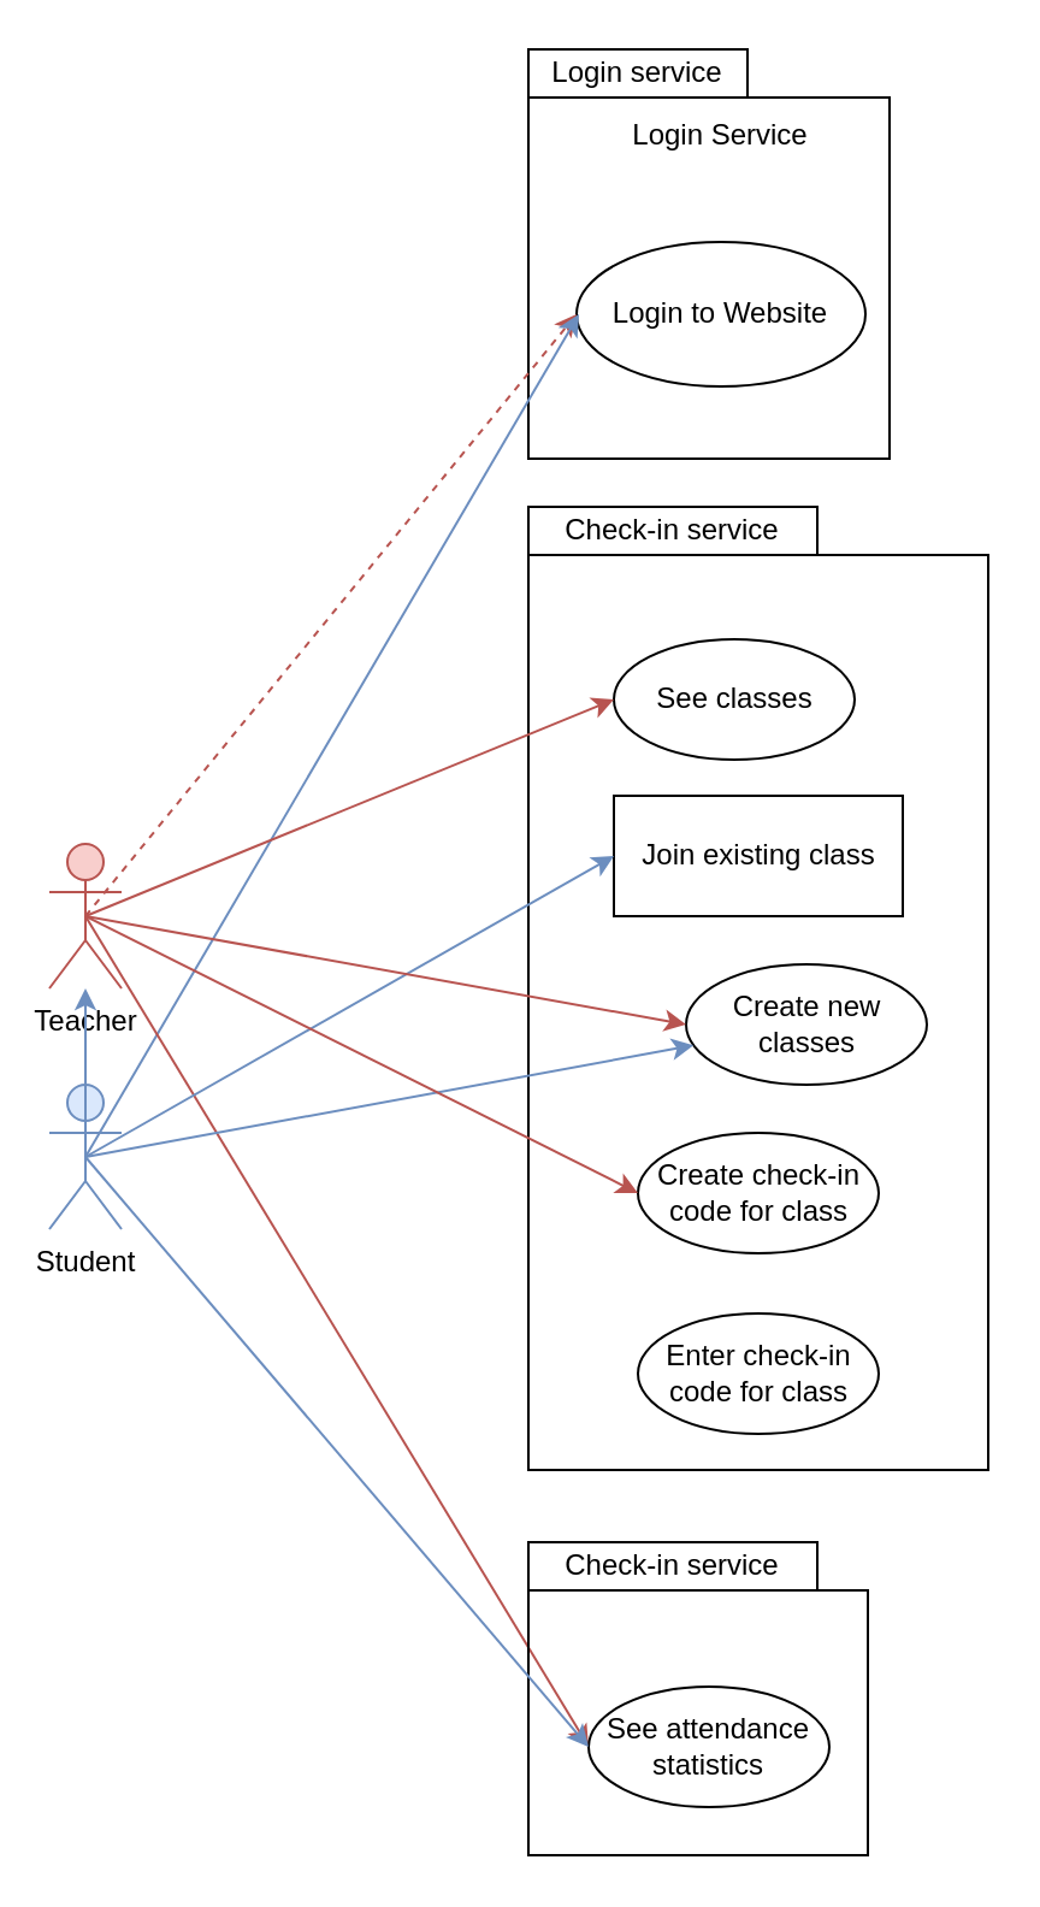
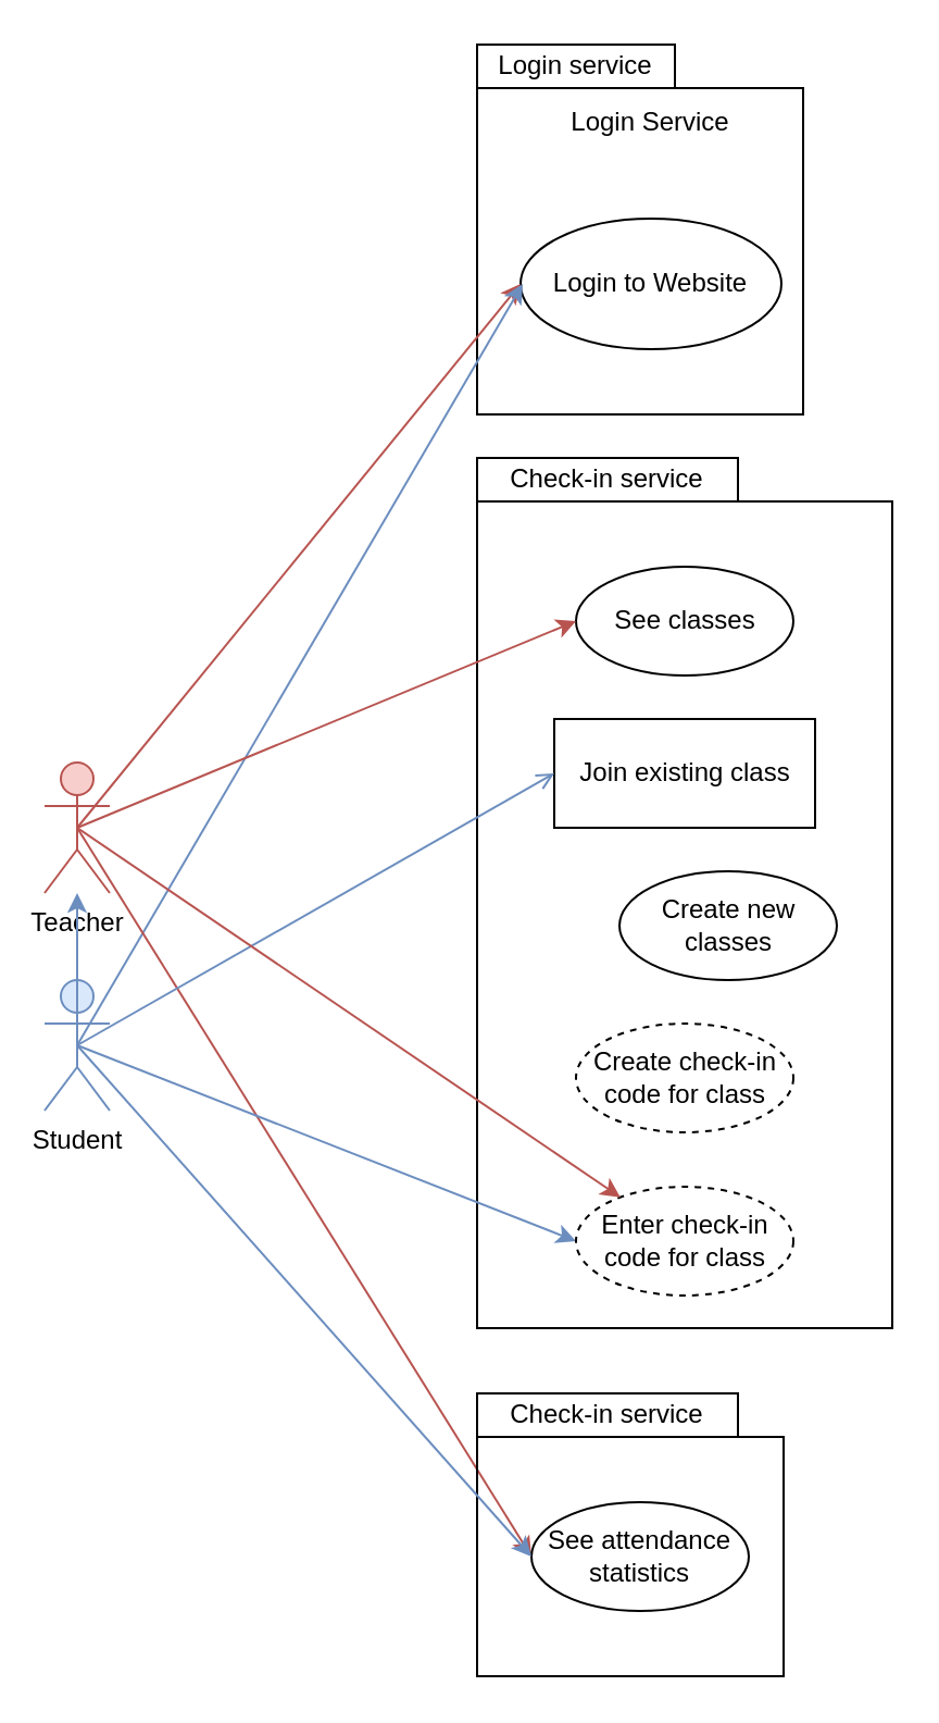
- <mxCell id="13" value="" style="endArrow=classic;html=1;exitX=0.5;exitY=0.5;exitDx=0;exitDy=0;exitPerimeter=0;entryX=0;entryY=0.5;entryDx=0;entryDy=0;fillColor=#f8cecc;strokeColor=#b85450;dashed=1;" edge="1" parent="1" source="2" target="5"><mxGeometry width="50" height="50" relative="1" as="geometry"><mxPoint x="70" y="350" as="sourcePoint" /><mxPoint x="120" y="300" as="targetPoint" /></mxGeometry></mxCell>
+ <mxCell id="13" value="" style="endArrow=classic;html=1;exitX=0.5;exitY=0.5;exitDx=0;exitDy=0;exitPerimeter=0;entryX=0;entryY=0.5;entryDx=0;entryDy=0;fillColor=#f8cecc;strokeColor=#b85450;" edge="1" parent="1" source="2" target="5"><mxGeometry width="50" height="50" relative="1" as="geometry"><mxPoint x="70" y="350" as="sourcePoint" /><mxPoint x="120" y="300" as="targetPoint" /></mxGeometry></mxCell>
- <mxCell id="8" value="See classes" style="ellipse;whiteSpace=wrap;html=1;fillColor=none;" vertex="1" parent="1"><mxGeometry x="254.5" y="265" width="100" height="50" as="geometry" /></mxCell>
+ <mxCell id="8" value="See classes" style="ellipse;whiteSpace=wrap;html=1;fillColor=none;" vertex="1" parent="1"><mxGeometry x="264.5" y="260" width="100" height="50" as="geometry" /></mxCell>
- <mxCell id="18" value="" style="endArrow=classic;html=1;exitX=0.5;exitY=0.5;exitDx=0;exitDy=0;exitPerimeter=0;fillColor=#dae8fc;strokeColor=#6c8ebf;entryX=0;entryY=0.5;entryDx=0;entryDy=0;" edge="1" parent="1" source="6" target="9"><mxGeometry width="50" height="50" relative="1" as="geometry"><mxPoint x="110" y="595" as="sourcePoint" /><mxPoint x="160" y="545" as="targetPoint" /></mxGeometry></mxCell>
+ <mxCell id="18" value="" style="endArrow=open;html=1;exitX=0.5;exitY=0.5;exitDx=0;exitDy=0;exitPerimeter=0;fillColor=#dae8fc;strokeColor=#6c8ebf;entryX=0;entryY=0.5;entryDx=0;entryDy=0;" edge="1" parent="1" source="6" target="9"><mxGeometry width="50" height="50" relative="1" as="geometry"><mxPoint x="110" y="595" as="sourcePoint" /><mxPoint x="160" y="545" as="targetPoint" /></mxGeometry></mxCell>
- <mxCell id="19" value="" style="endArrow=classic;html=1;fillColor=#f8cecc;strokeColor=#b85450;exitX=0.5;exitY=0.5;exitDx=0;exitDy=0;exitPerimeter=0;entryX=0;entryY=0.5;entryDx=0;entryDy=0;" edge="1" parent="1" source="2" target="12"><mxGeometry width="50" height="50" relative="1" as="geometry"><mxPoint x="60" y="180" as="sourcePoint" /><mxPoint x="110" y="130" as="targetPoint" /></mxGeometry></mxCell>
- <mxCell id="23" value="" style="endArrow=classic;html=1;entryX=0;entryY=0.5;entryDx=0;entryDy=0;fillColor=#f8cecc;strokeColor=#b85450;exitX=0.5;exitY=0.5;exitDx=0;exitDy=0;exitPerimeter=0;" edge="1" parent="1" source="2" target="21"><mxGeometry width="50" height="50" relative="1" as="geometry"><mxPoint x="160" y="670" as="sourcePoint" /><mxPoint x="140" y="640" as="targetPoint" /></mxGeometry></mxCell>
+ <mxCell id="23" value="" style="endArrow=classic;html=1;fillColor=#f8cecc;strokeColor=#b85450;exitX=0.5;exitY=0.5;exitDx=0;exitDy=0;exitPerimeter=0;" edge="1" parent="1" source="2" target="22"><mxGeometry width="50" height="50" relative="1" as="geometry"><mxPoint x="160" y="670" as="sourcePoint" /><mxPoint x="140" y="640" as="targetPoint" /></mxGeometry></mxCell>
- <mxCell id="20" value="" style="endArrow=classic;html=1;fillColor=#dae8fc;strokeColor=#6c8ebf;exitX=0.5;exitY=0.5;exitDx=0;exitDy=0;exitPerimeter=0;" edge="1" parent="1" source="6" target="12"><mxGeometry width="50" height="50" relative="1" as="geometry"><mxPoint x="80" y="680" as="sourcePoint" /><mxPoint x="130" y="630" as="targetPoint" /></mxGeometry></mxCell>
+ <mxCell id="20" value="" style="endArrow=classic;html=1;fillColor=#dae8fc;strokeColor=#6c8ebf;exitX=0.5;exitY=0.5;exitDx=0;exitDy=0;exitPerimeter=0;entryX=0;entryY=0.5;entryDx=0;entryDy=0;" edge="1" parent="1" source="6" target="22"><mxGeometry width="50" height="50" relative="1" as="geometry"><mxPoint x="80" y="680" as="sourcePoint" /><mxPoint x="130" y="630" as="targetPoint" /></mxGeometry></mxCell>
- <mxCell id="21" value="Create check-in code for class" style="ellipse;whiteSpace=wrap;html=1;fillColor=none;" vertex="1" parent="1"><mxGeometry x="264.5" y="470" width="100" height="50" as="geometry" /></mxCell>
+ <mxCell id="21" value="Create check-in code for class" style="ellipse;whiteSpace=wrap;html=1;fillColor=none;dashed=1;" vertex="1" parent="1"><mxGeometry x="264.5" y="470" width="100" height="50" as="geometry" /></mxCell>
- <mxCell id="22" value="Enter check-in code for class" style="ellipse;whiteSpace=wrap;html=1;fillColor=none;" vertex="1" parent="1"><mxGeometry x="264.5" y="545" width="100" height="50" as="geometry" /></mxCell>
+ <mxCell id="22" value="Enter check-in code for class" style="ellipse;whiteSpace=wrap;html=1;fillColor=none;dashed=1;" vertex="1" parent="1"><mxGeometry x="264.5" y="545" width="100" height="50" as="geometry" /></mxCell>
- <mxCell id="26" value="See attendance statistics" style="ellipse;whiteSpace=wrap;html=1;fillColor=none;" vertex="1" parent="1"><mxGeometry x="244" y="700" width="100" height="50" as="geometry" /></mxCell>
+ <mxCell id="26" value="See attendance statistics" style="ellipse;whiteSpace=wrap;html=1;fillColor=none;" vertex="1" parent="1"><mxGeometry x="244" y="690" width="100" height="50" as="geometry" /></mxCell>
